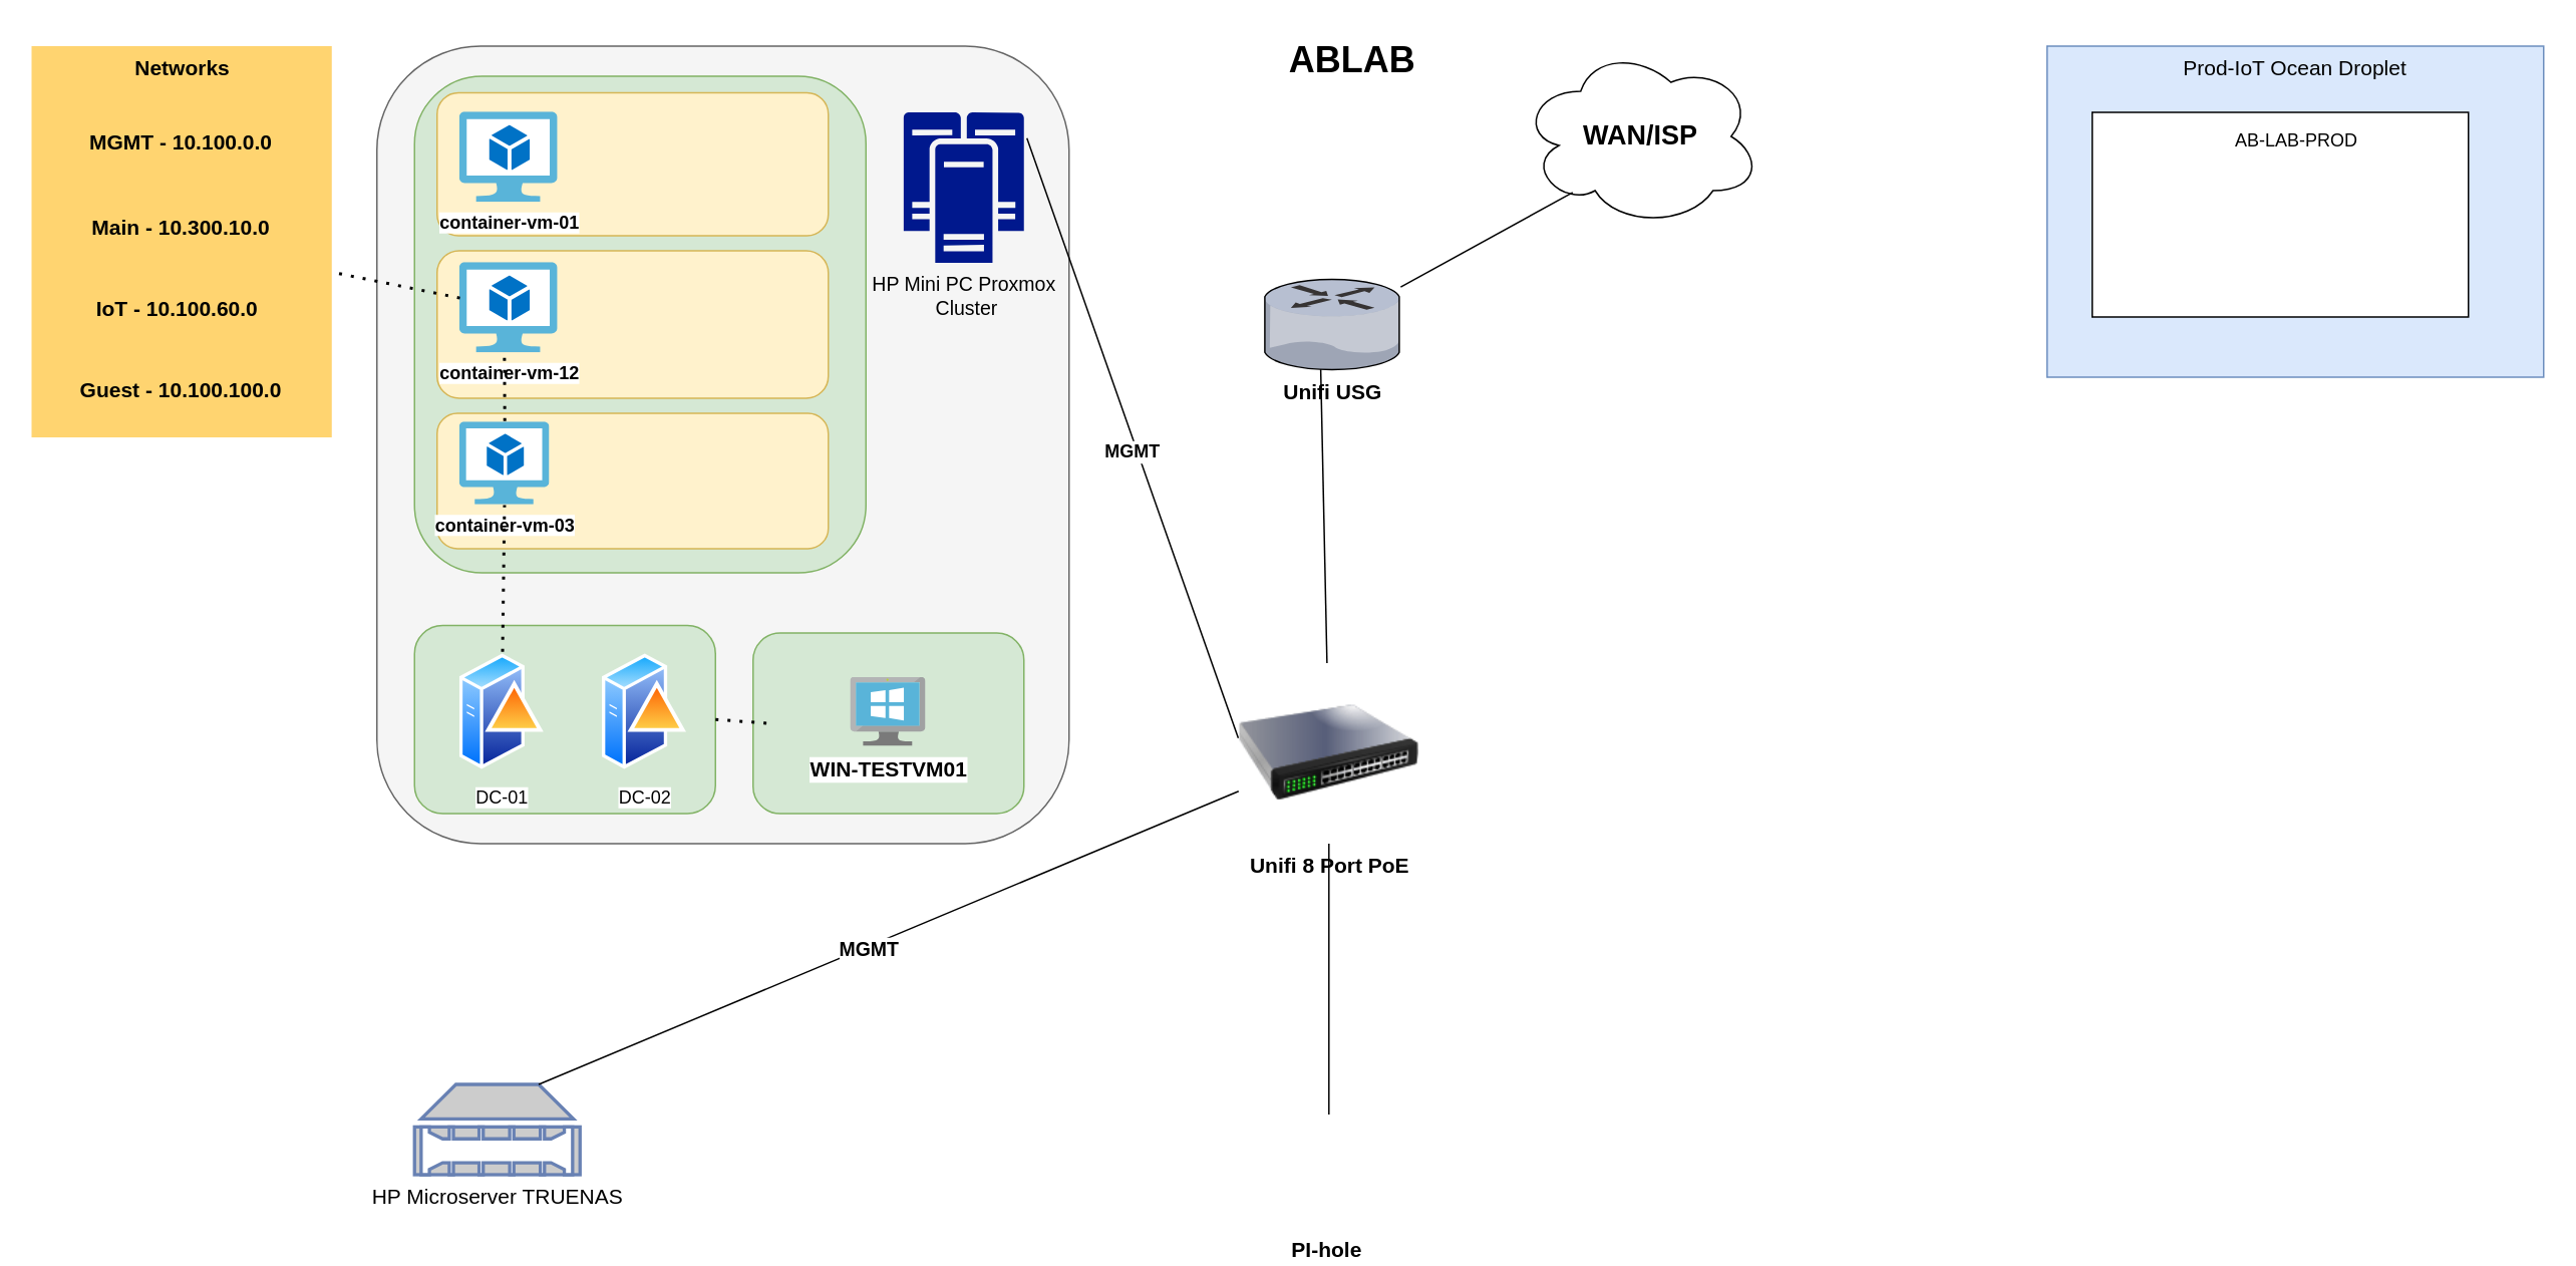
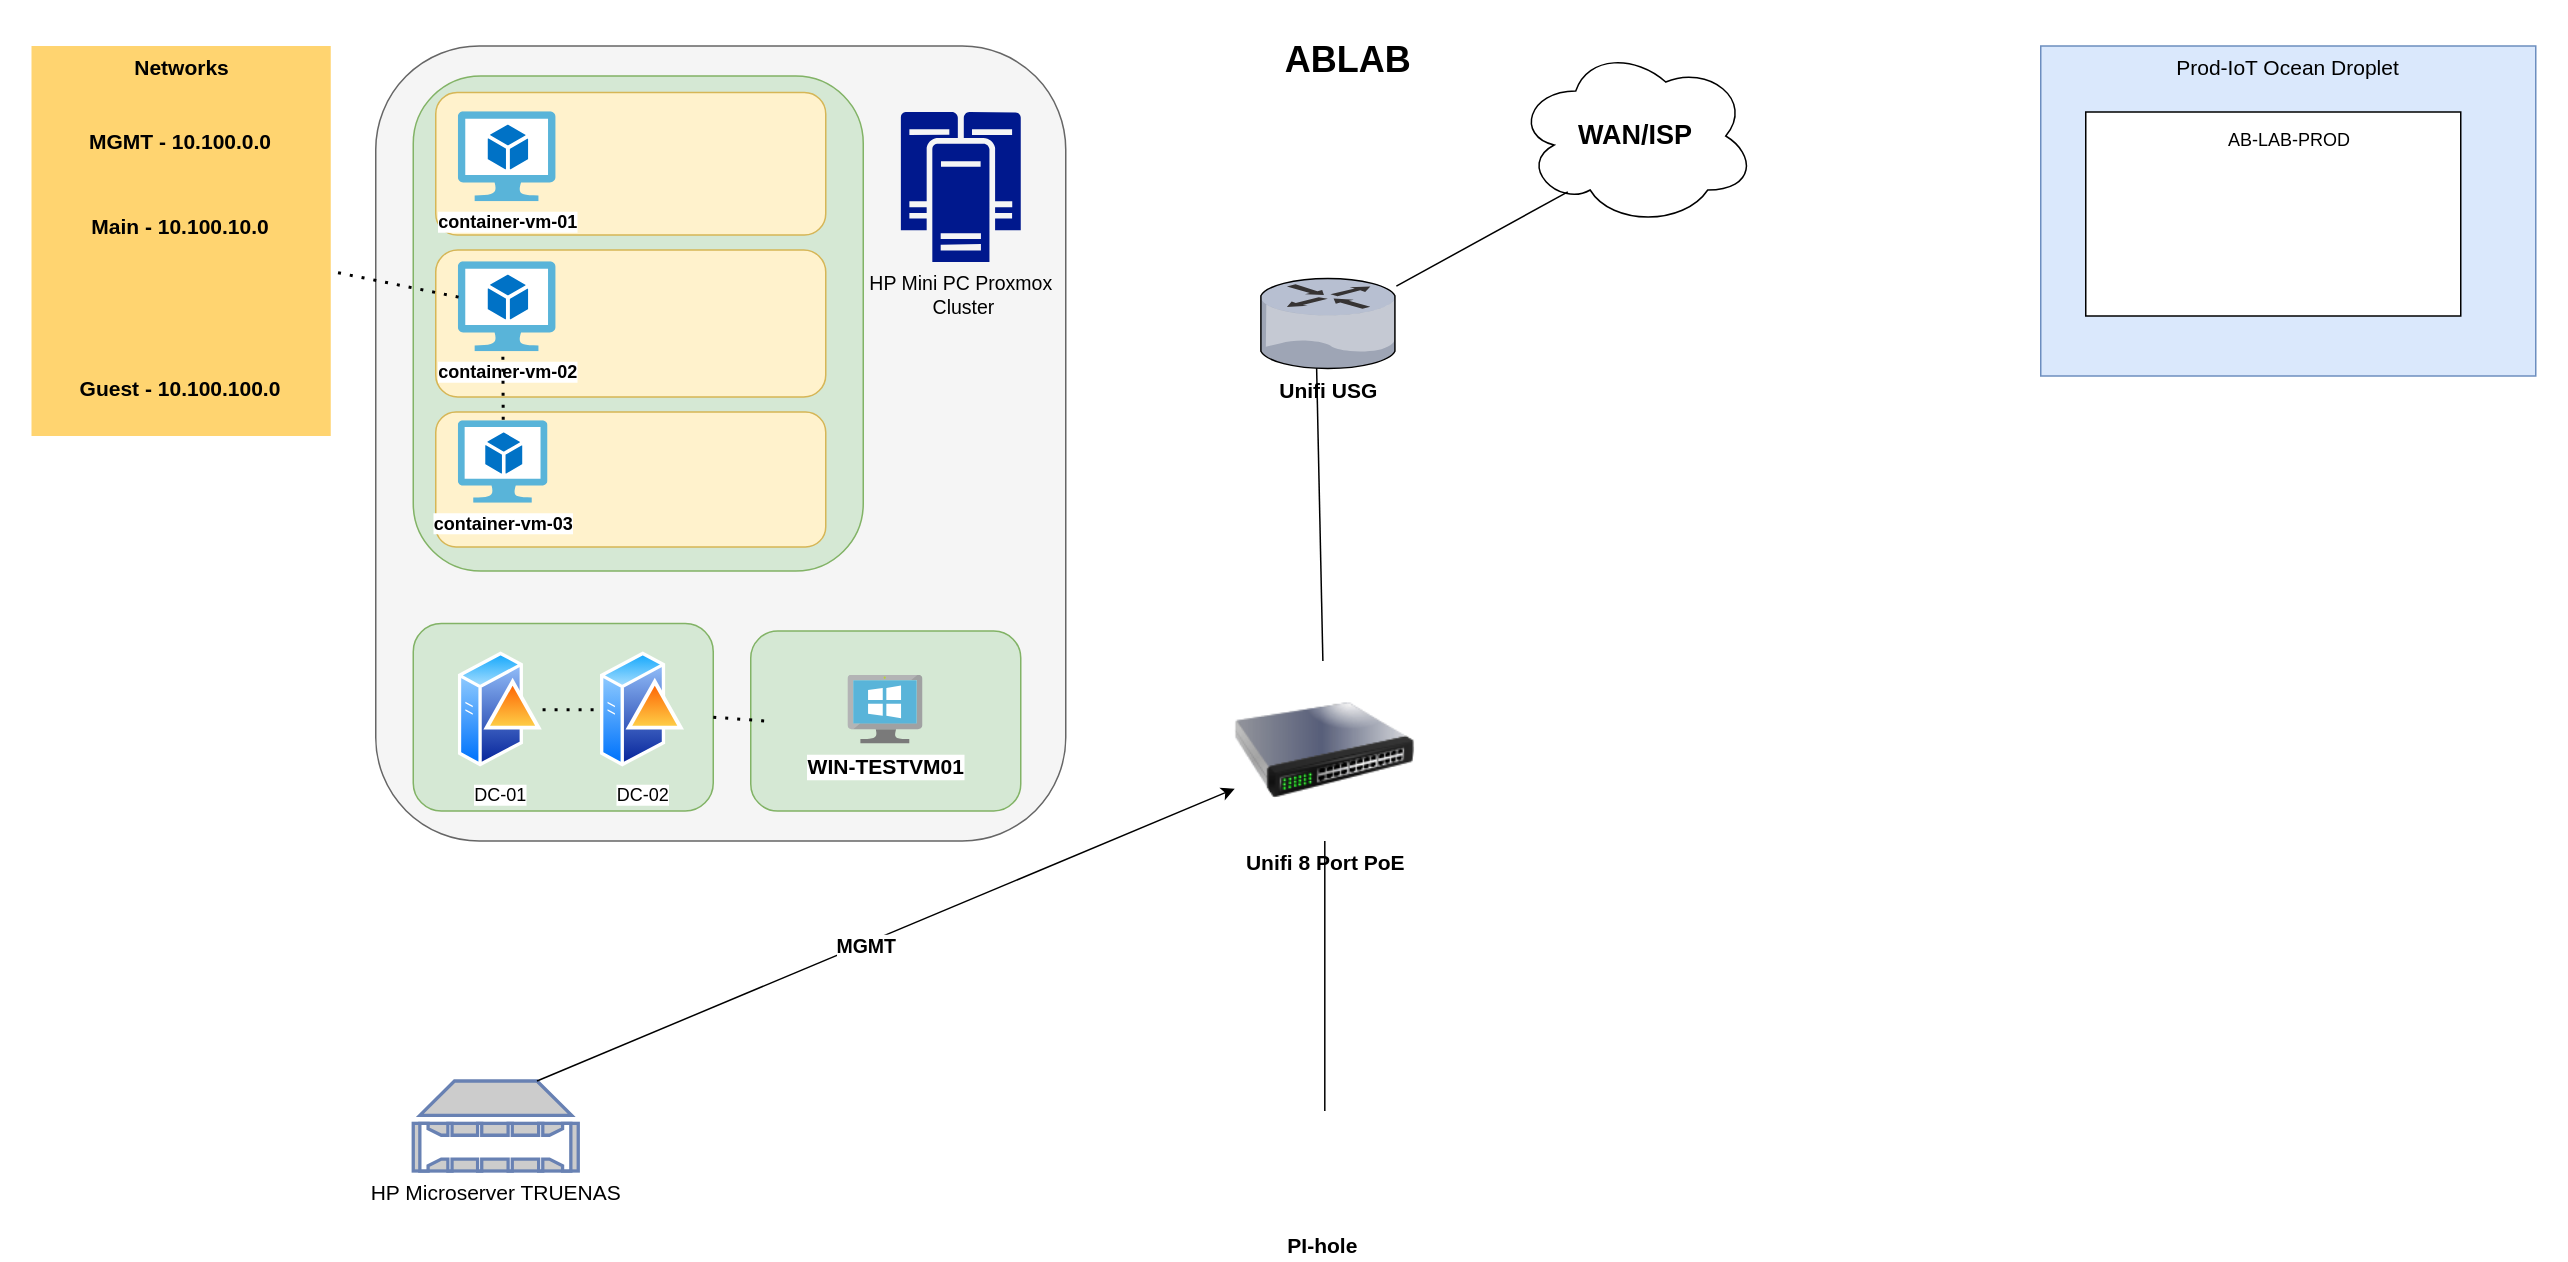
- <mxCell id="14" value="Main - 10.300.10.0" style="text;html=1;strokeColor=none;fillColor=none;align=center;verticalAlign=middle;whiteSpace=wrap;rounded=0;fontSize=14;fontStyle=1" vertex="1" parent="1"><mxGeometry x="55" y="136" width="130" height="30" as="geometry" /></mxCell>
+ <mxCell id="14" value="Main - 10.100.10.0" style="text;html=1;strokeColor=none;fillColor=none;align=center;verticalAlign=middle;whiteSpace=wrap;rounded=0;fontSize=14;fontStyle=1" vertex="1" parent="1"><mxGeometry x="55" y="136" width="130" height="30" as="geometry" /></mxCell>
- <mxCell id="15" value="IoT - 10.100.60.0" style="text;html=1;strokeColor=none;fillColor=none;align=center;verticalAlign=middle;whiteSpace=wrap;rounded=0;fontSize=14;fontStyle=1" vertex="1" parent="1"><mxGeometry x="60" y="190" width="115" height="30" as="geometry" /></mxCell>
- <mxCell id="29" value="&lt;b&gt;container-vm-12&lt;/b&gt;" style="image;sketch=0;aspect=fixed;html=1;points=[];align=center;fontSize=12;image=img/lib/mscae/Virtual_Machine_2.svg;" vertex="1" parent="1"><mxGeometry x="305.22" y="174" width="65.22" height="60" as="geometry" /></mxCell>
+ <mxCell id="29" value="&lt;b&gt;container-vm-02&lt;/b&gt;" style="image;sketch=0;aspect=fixed;html=1;points=[];align=center;fontSize=12;image=img/lib/mscae/Virtual_Machine_2.svg;" vertex="1" parent="1"><mxGeometry x="305.22" y="174" width="65.22" height="60" as="geometry" /></mxCell>
- <mxCell id="26" value="" style="endArrow=none;html=1;rounded=0;entryX=-0.002;entryY=0.415;entryDx=0;entryDy=0;exitX=1.025;exitY=0.172;exitDx=0;exitDy=0;exitPerimeter=0;entryPerimeter=0;fontSize=13;" edge="1" parent="1" source="23" target="25"><mxGeometry width="50" height="50" relative="1" as="geometry"><mxPoint x="700" y="480" as="sourcePoint" /><mxPoint x="750" y="430" as="targetPoint" /></mxGeometry></mxCell>
- <mxCell id="27" value="MGMT" style="edgeLabel;html=1;align=center;verticalAlign=middle;resizable=0;points=[];fontStyle=1;fontSize=12;" vertex="1" connectable="0" parent="26"><mxGeometry x="0.045" y="-4" relative="1" as="geometry"><mxPoint y="-1" as="offset" /></mxGeometry></mxCell>
- <mxCell id="41" value="" style="endArrow=none;dashed=1;html=1;dashPattern=1 3;strokeWidth=2;rounded=0;" edge="1" parent="1" source="37" target="30"><mxGeometry width="50" height="50" relative="1" as="geometry"><mxPoint x="260" y="860" as="sourcePoint" /><mxPoint x="310" y="810" as="targetPoint" /></mxGeometry></mxCell>
+ <mxCell id="41" value="" style="endArrow=none;dashed=1;html=1;dashPattern=1 3;strokeWidth=2;rounded=0;entryX=0;entryY=0.5;entryDx=0;entryDy=0;" edge="1" parent="1" source="37" target="40"><mxGeometry width="50" height="50" relative="1" as="geometry"><mxPoint x="260" y="860" as="sourcePoint" /><mxPoint x="310" y="810" as="targetPoint" /></mxGeometry></mxCell>
- <mxCell id="48" value="" style="endArrow=none;html=1;rounded=0;exitX=0.75;exitY=0;exitDx=0;exitDy=0;exitPerimeter=0;" edge="1" parent="1" source="47" target="25"><mxGeometry width="50" height="50" relative="1" as="geometry"><mxPoint x="690" y="640" as="sourcePoint" /><mxPoint x="740" y="590" as="targetPoint" /></mxGeometry></mxCell>
+ <mxCell id="48" value="" style="endArrow=classic;html=1;rounded=0;exitX=0.75;exitY=0;exitDx=0;exitDy=0;exitPerimeter=0;" edge="1" parent="1" source="47" target="25"><mxGeometry width="50" height="50" relative="1" as="geometry"><mxPoint x="690" y="640" as="sourcePoint" /><mxPoint x="740" y="590" as="targetPoint" /></mxGeometry></mxCell>
